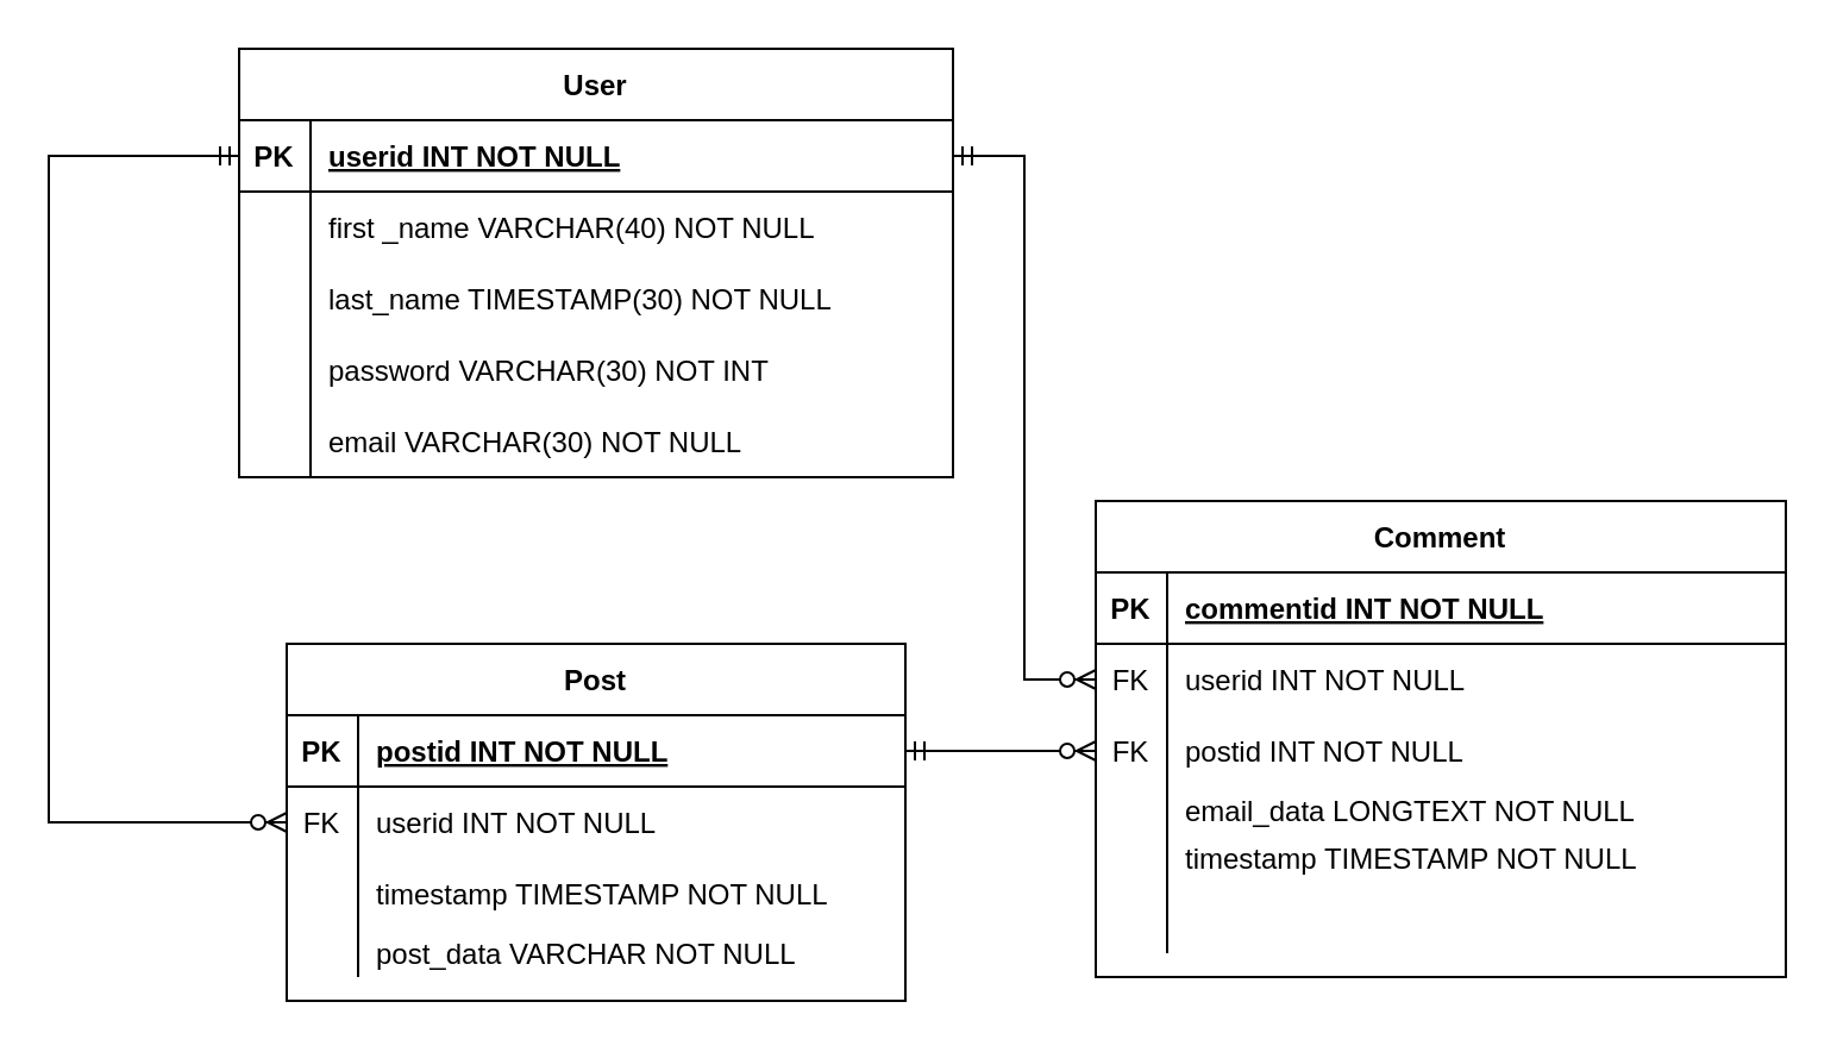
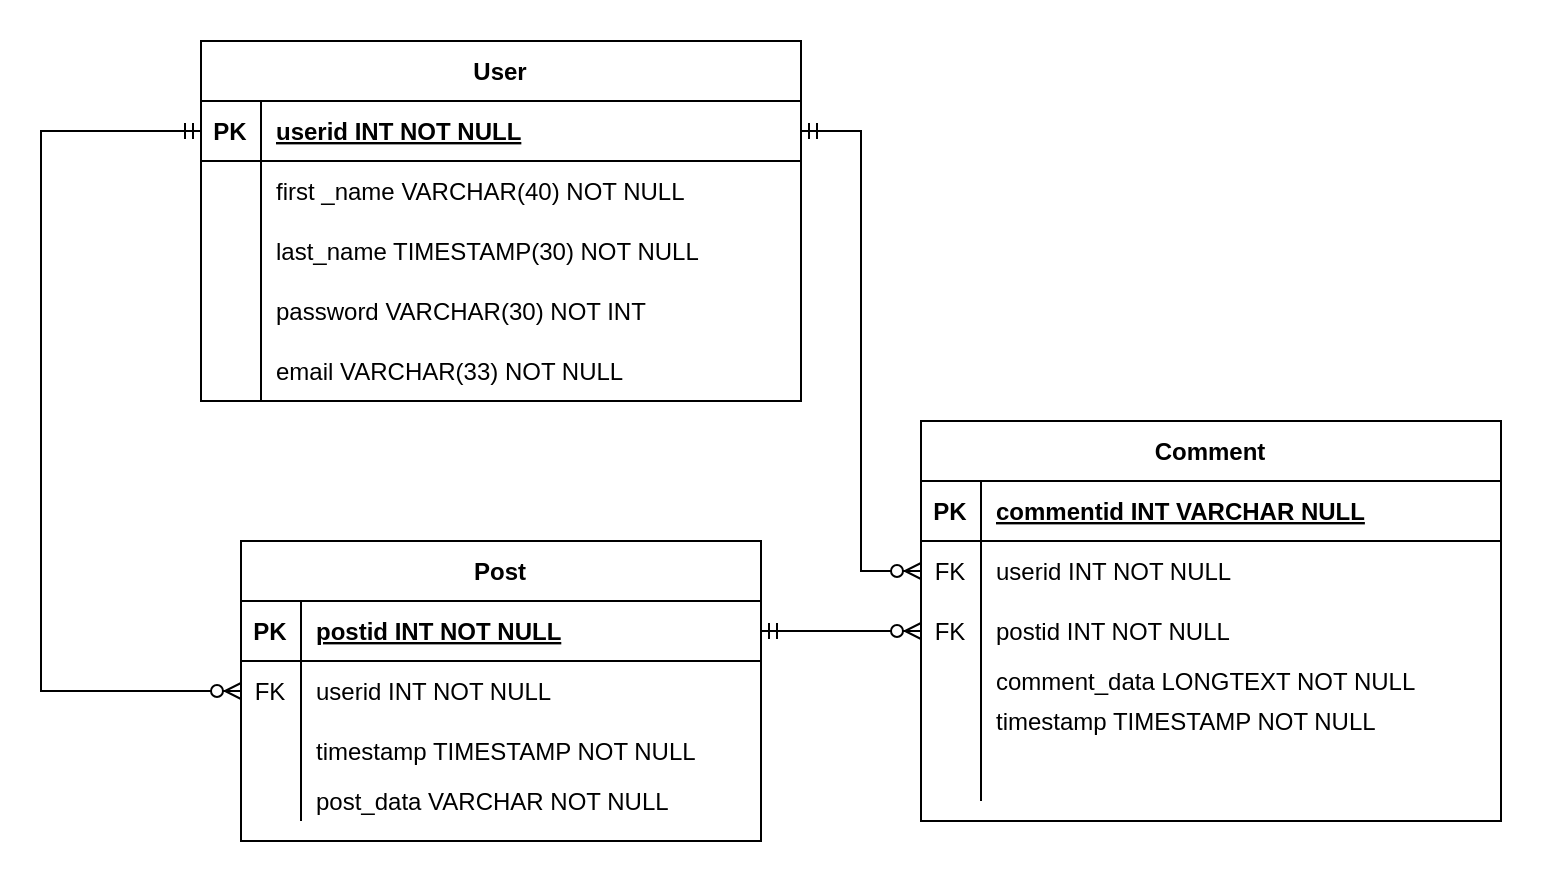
- <mxCell id="36" value="email VARCHAR(30) NOT NULL" style="shape=partialRectangle;connectable=0;fillColor=none;top=0;left=0;bottom=0;right=0;align=left;spacingLeft=6;overflow=hidden;" vertex="1" parent="34"><mxGeometry x="30" width="270" height="30" as="geometry"><mxRectangle width="270" height="30" as="alternateBounds" /></mxGeometry></mxCell>
+ <mxCell id="36" value="email VARCHAR(33) NOT NULL" style="shape=partialRectangle;connectable=0;fillColor=none;top=0;left=0;bottom=0;right=0;align=left;spacingLeft=6;overflow=hidden;" vertex="1" parent="34"><mxGeometry x="30" width="270" height="30" as="geometry"><mxRectangle width="270" height="30" as="alternateBounds" /></mxGeometry></mxCell>
- <mxCell id="5" value="commentid INT NOT NULL" style="shape=partialRectangle;connectable=0;fillColor=none;top=0;left=0;bottom=0;right=0;align=left;spacingLeft=6;fontStyle=5;overflow=hidden;" vertex="1" parent="3"><mxGeometry x="30" width="260" height="30" as="geometry"><mxRectangle width="260" height="30" as="alternateBounds" /></mxGeometry></mxCell>
+ <mxCell id="5" value="commentid INT VARCHAR NULL" style="shape=partialRectangle;connectable=0;fillColor=none;top=0;left=0;bottom=0;right=0;align=left;spacingLeft=6;fontStyle=5;overflow=hidden;" vertex="1" parent="3"><mxGeometry x="30" width="260" height="30" as="geometry"><mxRectangle width="260" height="30" as="alternateBounds" /></mxGeometry></mxCell>
- <mxCell id="14" value="email_data LONGTEXT NOT NULL" style="shape=partialRectangle;connectable=0;fillColor=none;top=0;left=0;bottom=0;right=0;align=left;spacingLeft=6;overflow=hidden;" vertex="1" parent="12"><mxGeometry x="30" width="260" height="20" as="geometry"><mxRectangle width="260" height="20" as="alternateBounds" /></mxGeometry></mxCell>
+ <mxCell id="14" value="comment_data LONGTEXT NOT NULL" style="shape=partialRectangle;connectable=0;fillColor=none;top=0;left=0;bottom=0;right=0;align=left;spacingLeft=6;overflow=hidden;" vertex="1" parent="12"><mxGeometry x="30" width="260" height="20" as="geometry"><mxRectangle width="260" height="20" as="alternateBounds" /></mxGeometry></mxCell>
